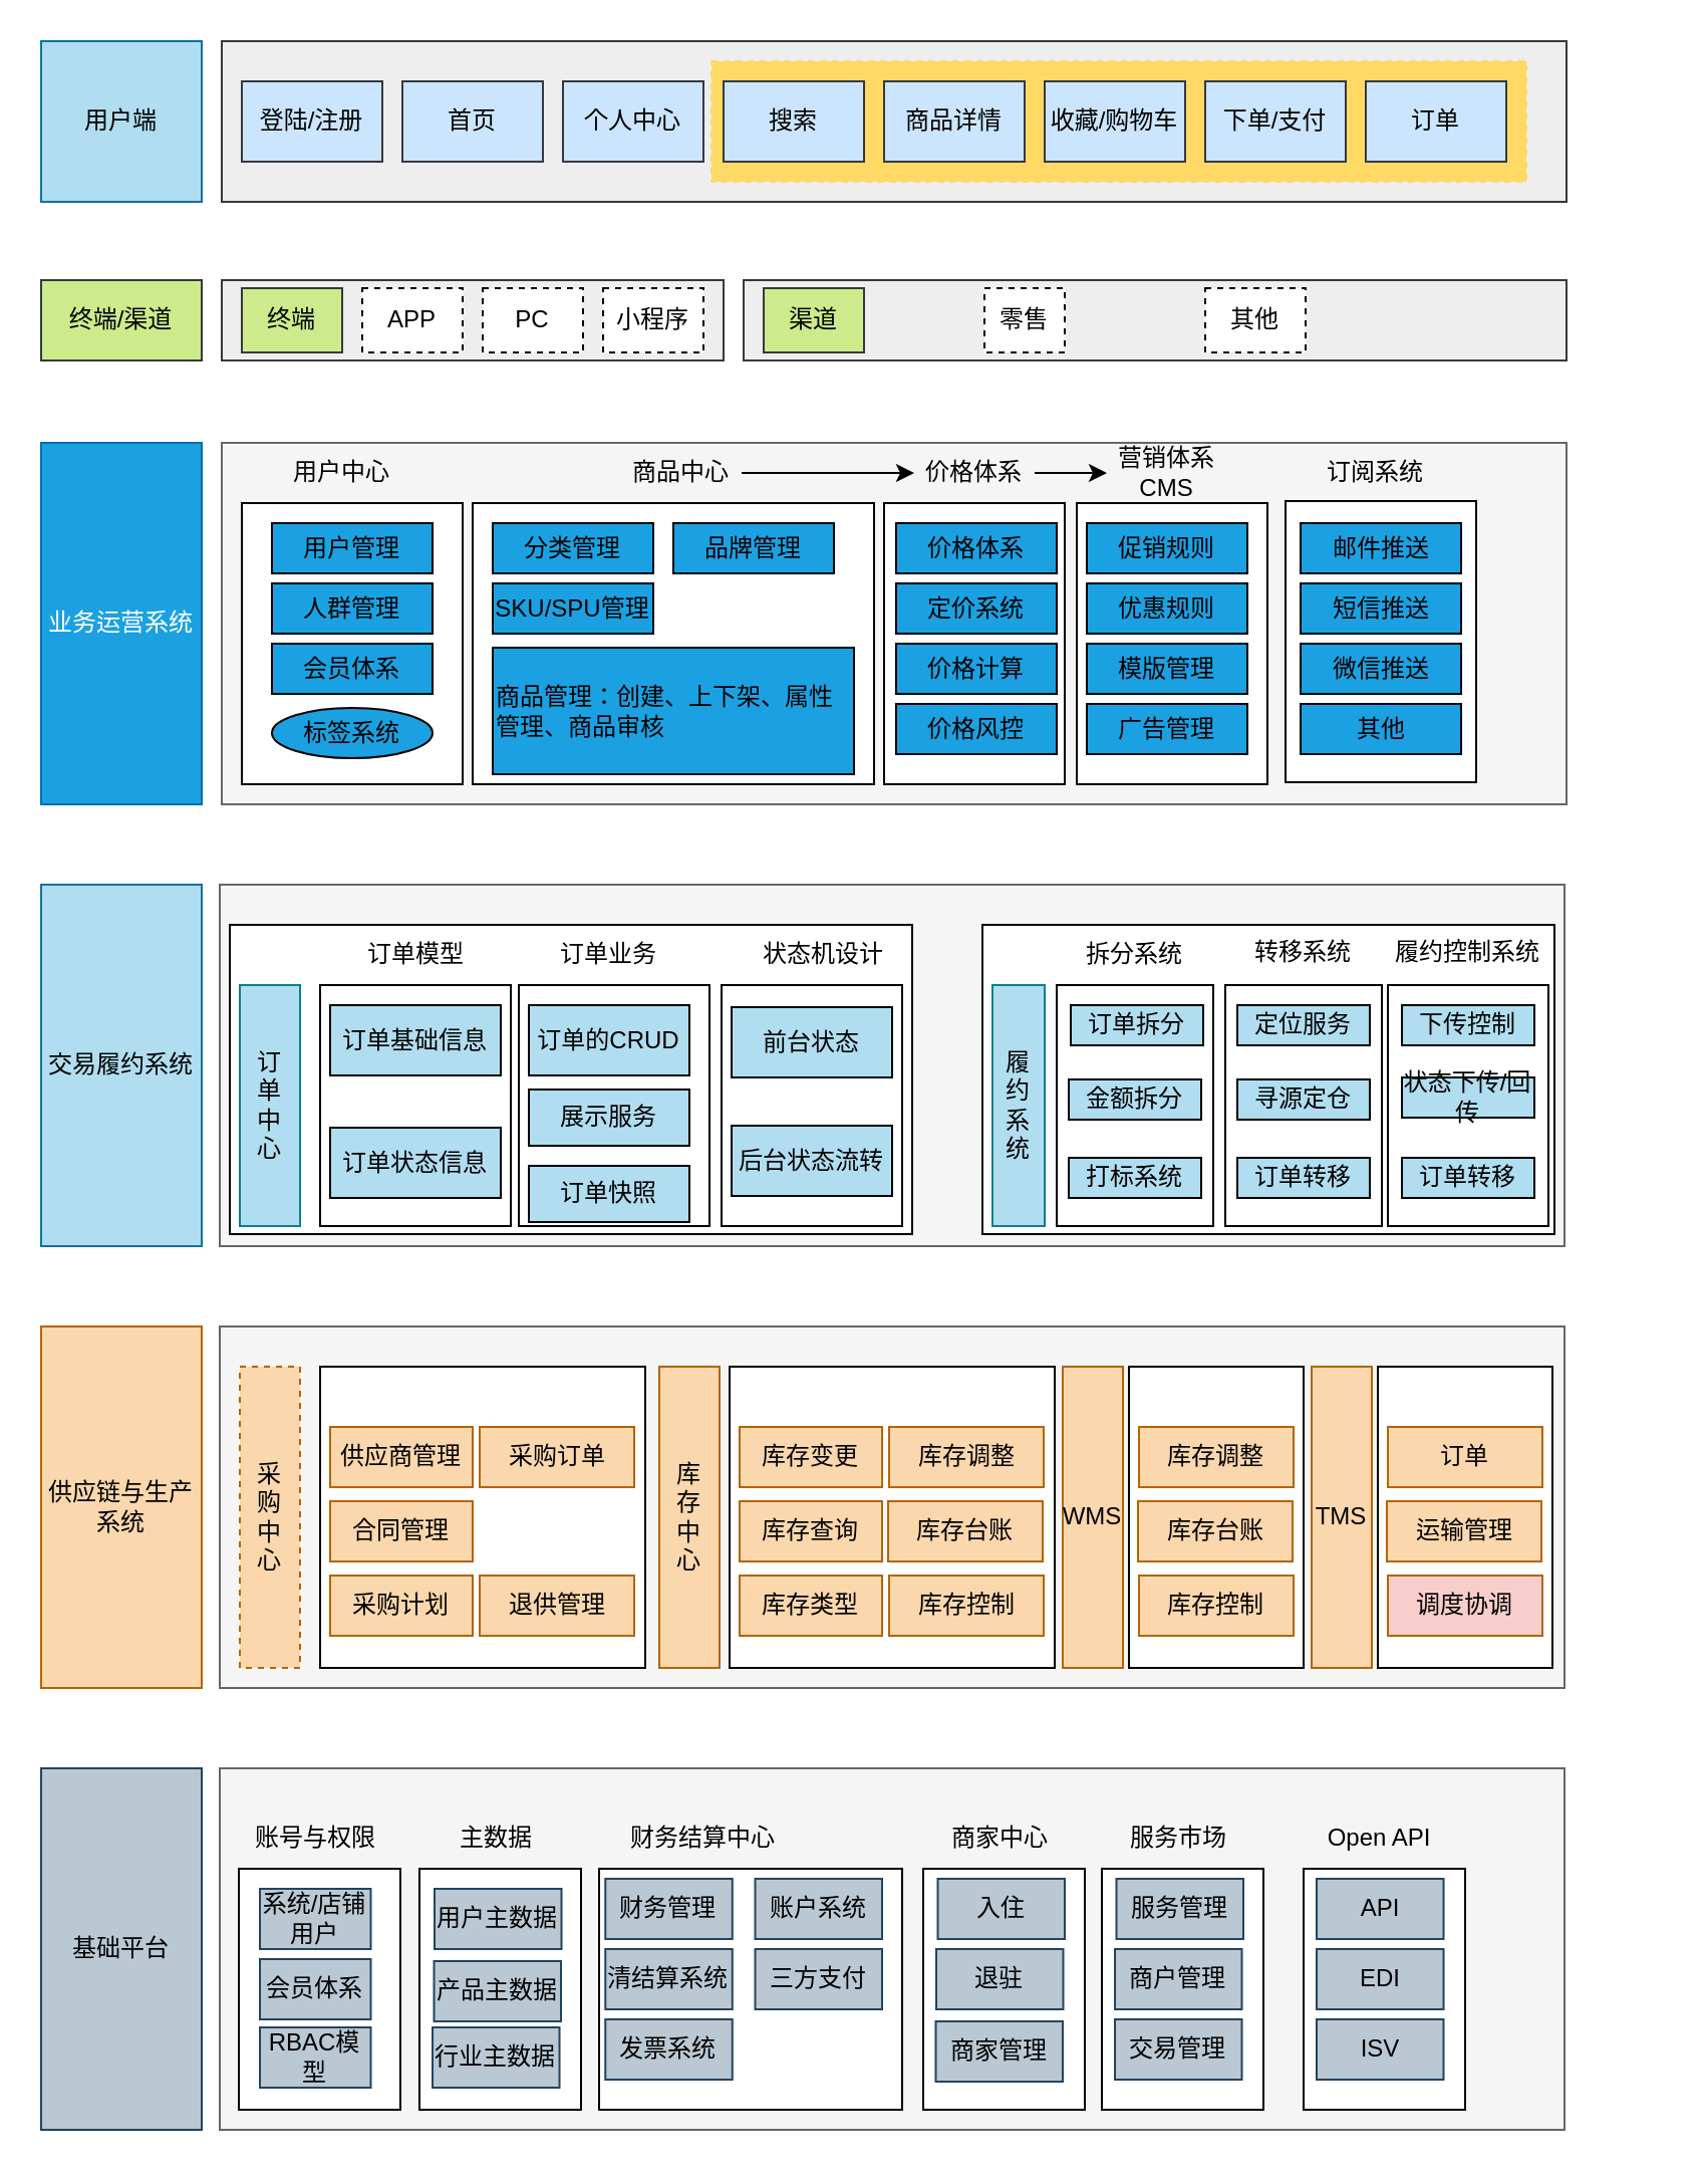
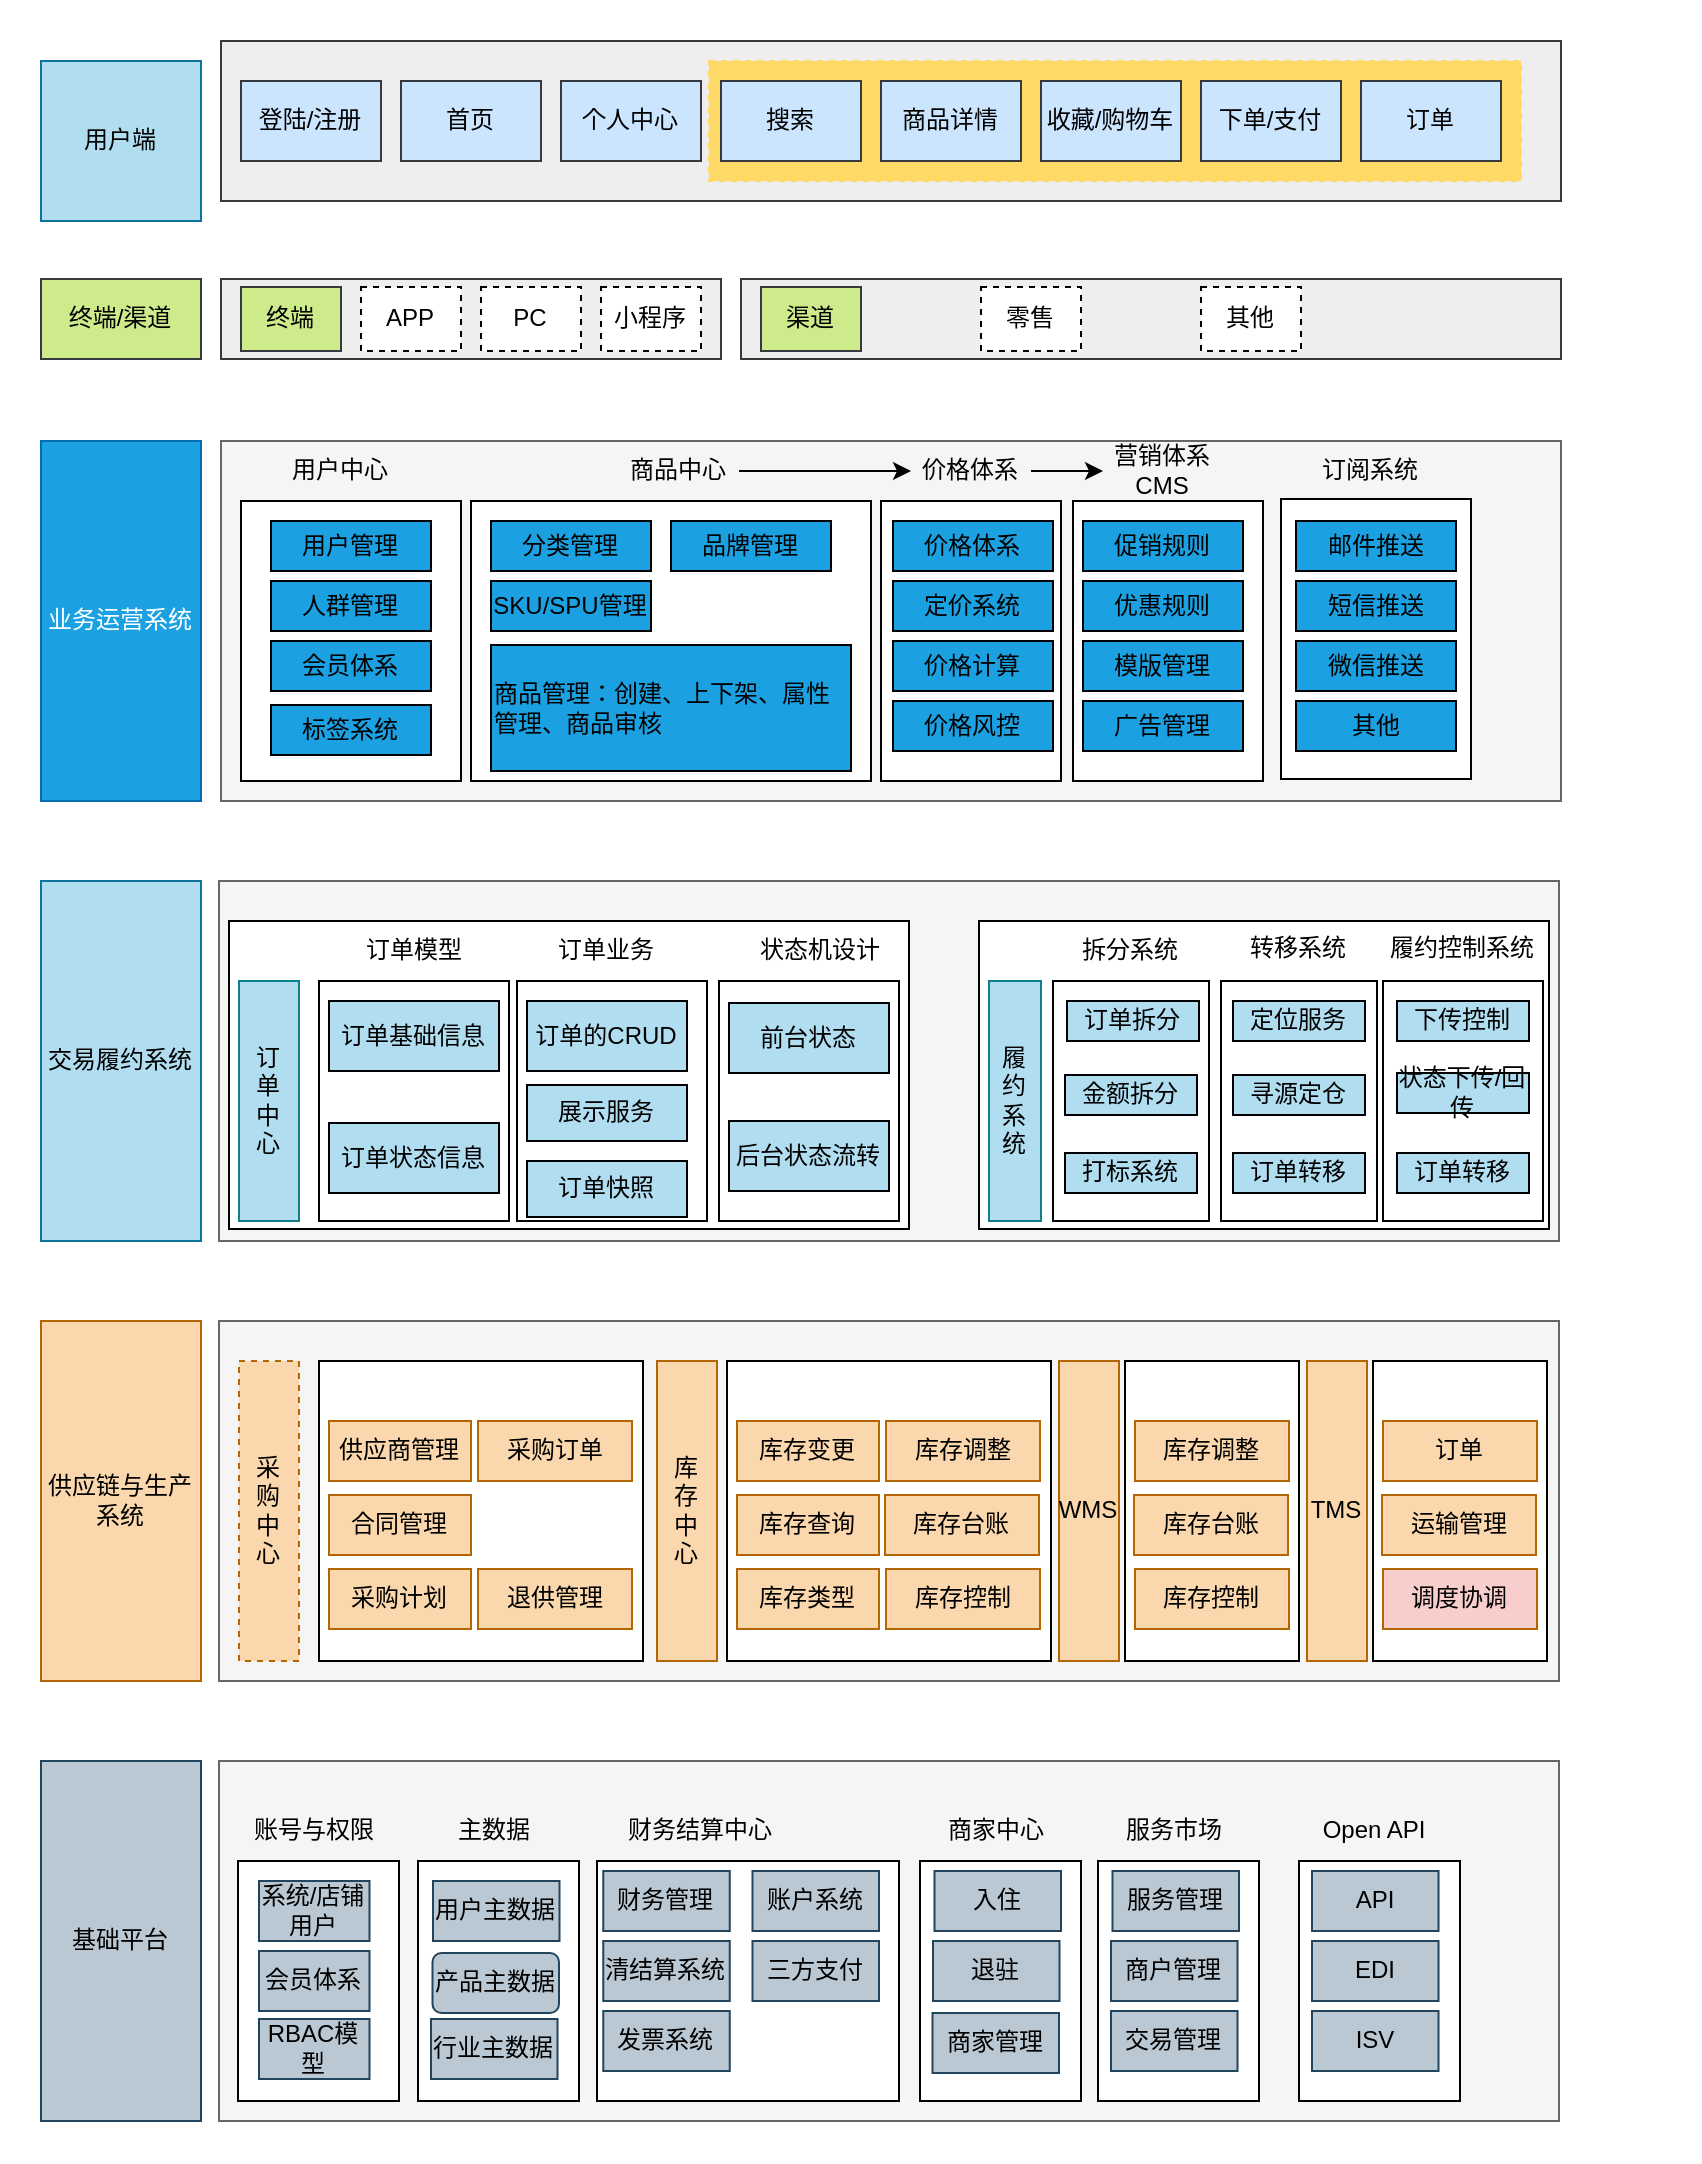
- <mxCell id="2" value="用户端" style="rounded=0;whiteSpace=wrap;html=1;fillColor=#b1ddf0;strokeColor=#10739e;" vertex="1" parent="1"><mxGeometry x="20" y="20" width="80" height="80" as="geometry" /></mxCell>
+ <mxCell id="2" value="用户端" style="rounded=0;whiteSpace=wrap;html=1;fillColor=#b1ddf0;strokeColor=#10739e;" vertex="1" parent="1"><mxGeometry x="20" y="30" width="80" height="80" as="geometry" /></mxCell>
- <mxCell id="21" value="零售" style="rounded=0;whiteSpace=wrap;html=1;dashed=1;" vertex="1" parent="1"><mxGeometry x="490" y="143" width="40" height="32" as="geometry" /></mxCell>
+ <mxCell id="21" value="零售" style="rounded=0;whiteSpace=wrap;html=1;dashed=1;" vertex="1" parent="1"><mxGeometry x="490" y="143" width="50" height="32" as="geometry" /></mxCell>
- <mxCell id="30" value="标签系统" style="ellipse;whiteSpace=wrap;html=1;fillColor=#1BA1E2;" vertex="1" parent="1"><mxGeometry x="135" y="352" width="80" height="25" as="geometry" /></mxCell>
+ <mxCell id="30" value="标签系统" style="rounded=0;whiteSpace=wrap;html=1;fillColor=#1BA1E2;" vertex="1" parent="1"><mxGeometry x="135" y="352" width="80" height="25" as="geometry" /></mxCell>
- <mxCell id="129" value="产品主数据" style="rounded=0;whiteSpace=wrap;html=1;fillColor=#bac8d3;strokeColor=#23445d;" vertex="1" parent="1"><mxGeometry x="215.75" y="976" width="63.25" height="30" as="geometry" /></mxCell>
+ <mxCell id="129" value="产品主数据" style="whiteSpace=wrap;html=1;fillColor=#bac8d3;strokeColor=#23445d;rounded=1;" vertex="1" parent="1"><mxGeometry x="215.75" y="976" width="63.25" height="30" as="geometry" /></mxCell>
